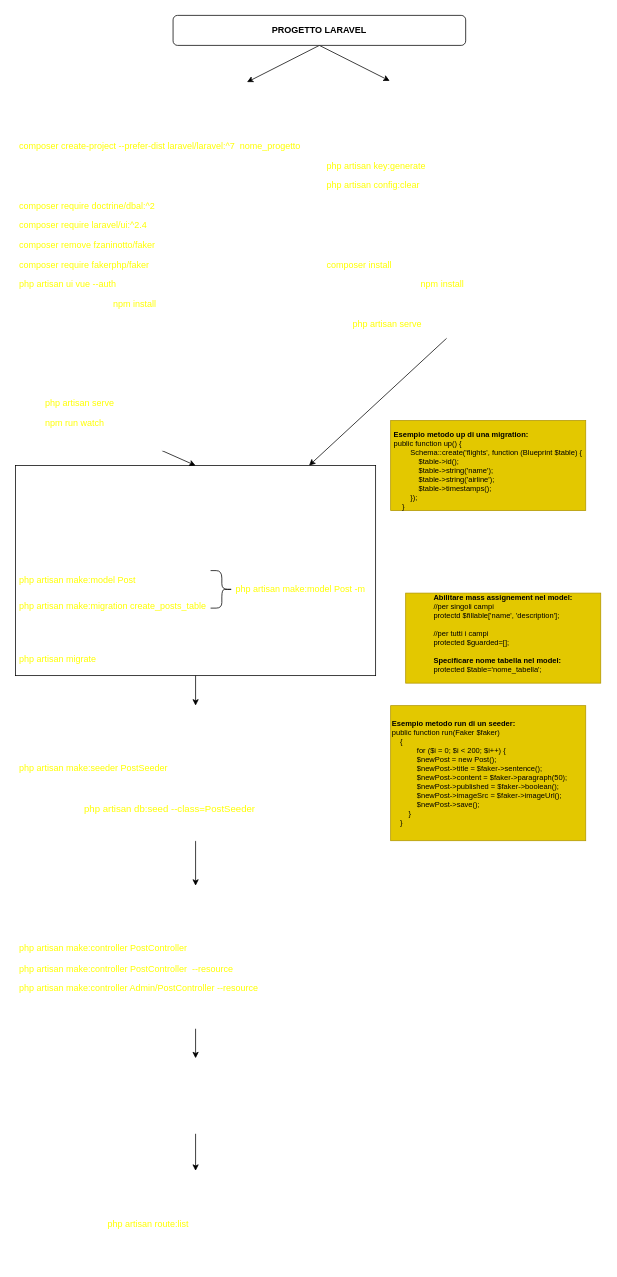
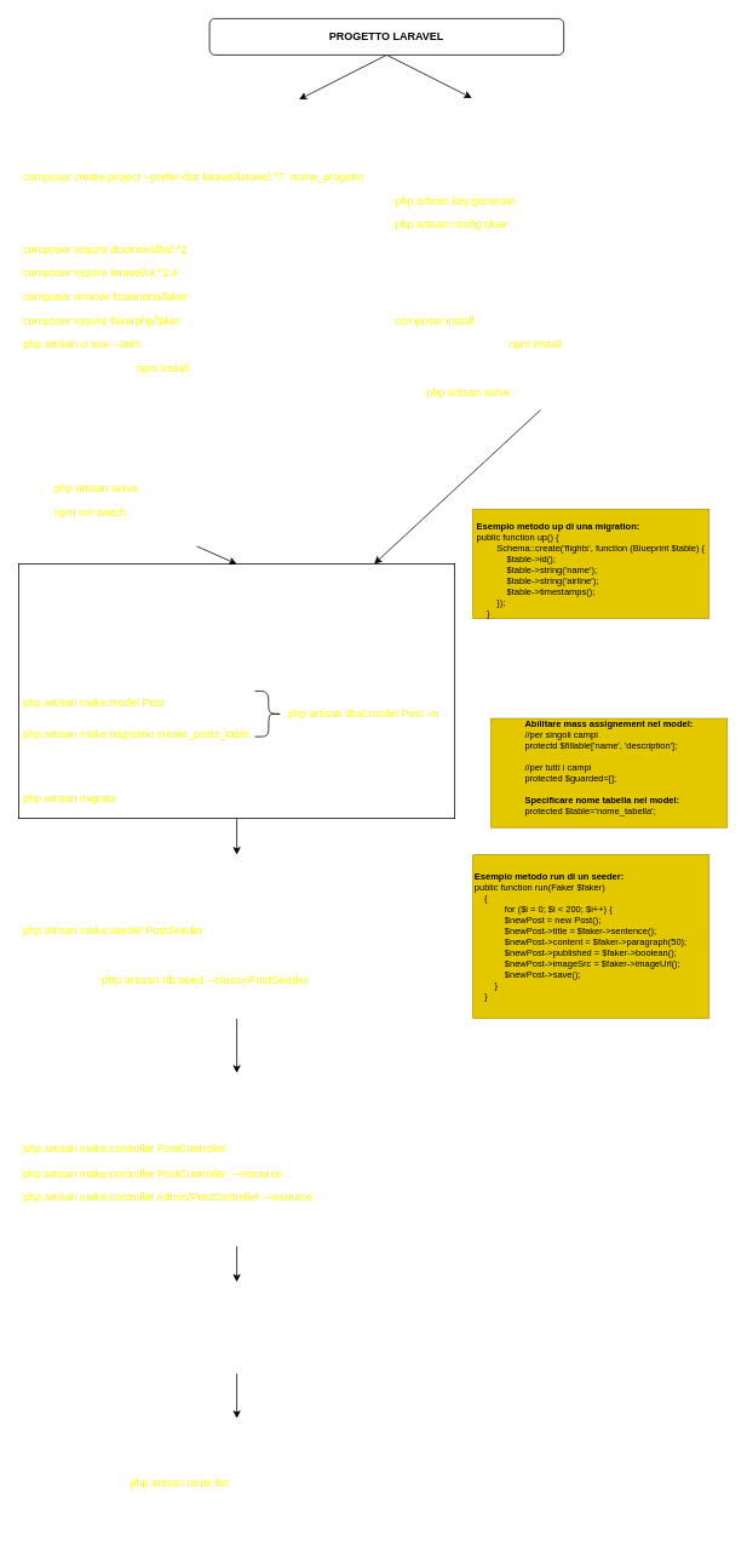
- <mxCell id="12" value="&lt;span style=&quot;text-align: left&quot;&gt;php artisan make:model Post -m&lt;/span&gt;" style="text;html=1;strokeColor=none;fillColor=none;align=center;verticalAlign=middle;whiteSpace=wrap;rounded=0;fontSize=12;fontColor=#FFFF00;" parent="1" vertex="1"><mxGeometry x="290" y="770" width="220" height="30" as="geometry" /></mxCell>
+ <mxCell id="12" value="&lt;span style=&quot;text-align: left&quot;&gt;php artisan dbal:model Post -m&lt;/span&gt;" style="text;html=1;strokeColor=none;fillColor=none;align=center;verticalAlign=middle;whiteSpace=wrap;rounded=0;fontSize=12;fontColor=#FFFF00;" parent="1" vertex="1"><mxGeometry x="290" y="770" width="220" height="30" as="geometry" /></mxCell>
